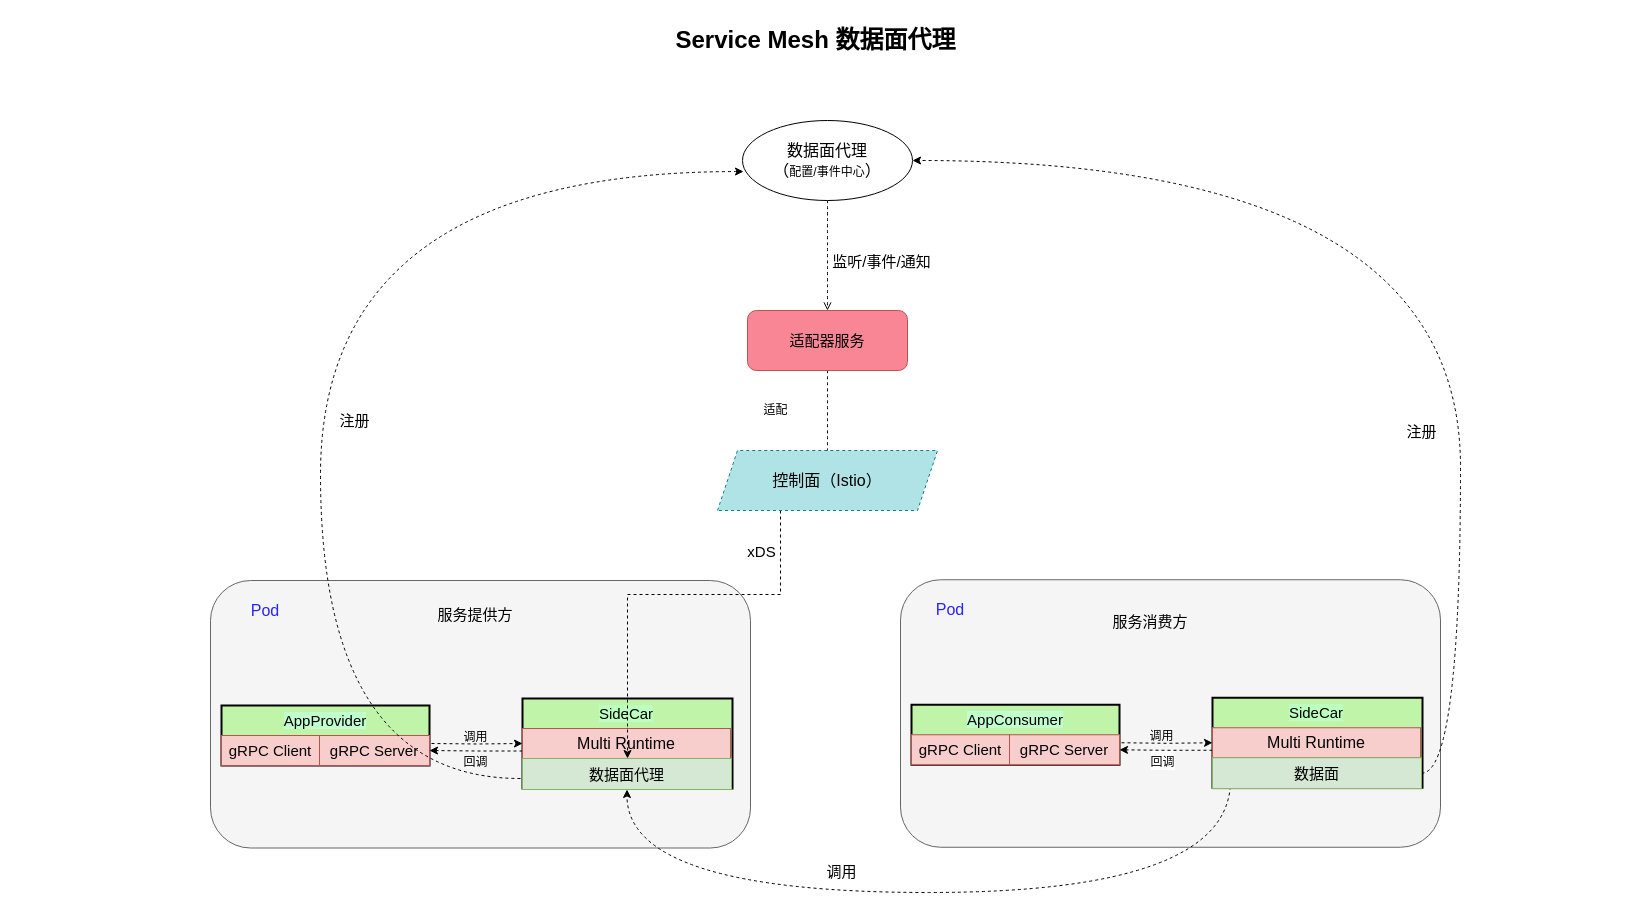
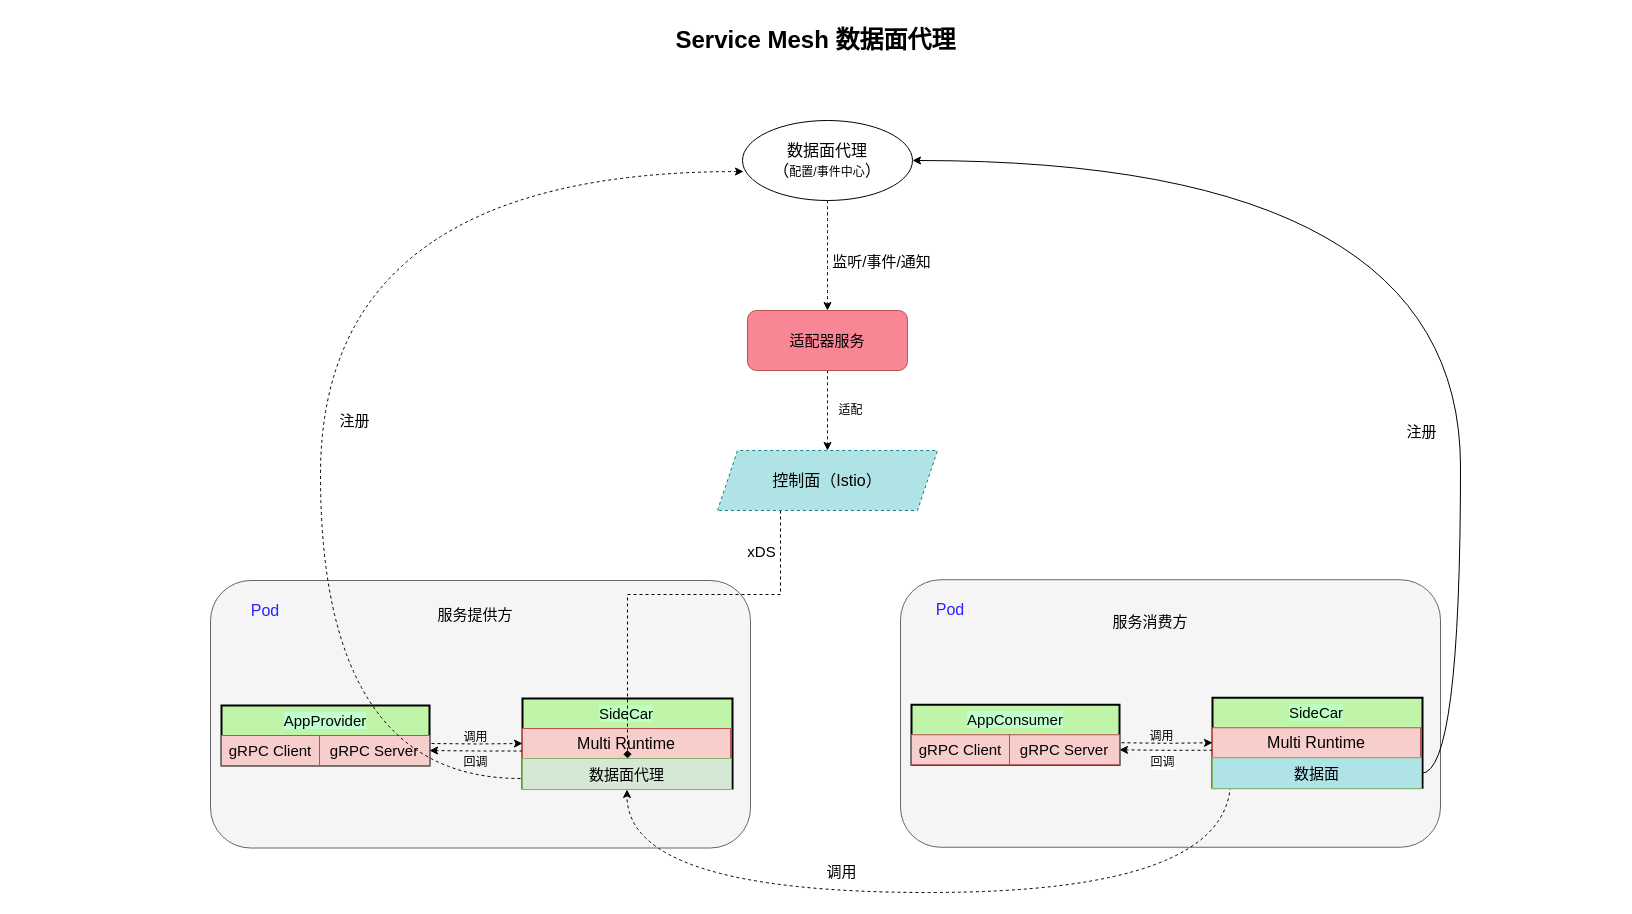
- <mxCell id="31" style="edgeStyle=orthogonalEdgeStyle;curved=1;rounded=0;orthogonalLoop=1;jettySize=auto;html=1;exitX=1;exitY=0.5;exitDx=0;exitDy=0;entryX=1;entryY=0.5;entryDx=0;entryDy=0;dashed=1;fontSize=15;" parent="1" source="35" target="18" edge="1"><mxGeometry relative="1" as="geometry"><Array as="points"><mxPoint x="1460" y="773" /><mxPoint x="1460" y="160" /></Array></mxGeometry></mxCell>
+ <mxCell id="31" style="edgeStyle=orthogonalEdgeStyle;curved=1;rounded=0;orthogonalLoop=1;jettySize=auto;html=1;exitX=1;exitY=0.5;exitDx=0;exitDy=0;entryX=1;entryY=0.5;entryDx=0;entryDy=0;dashed=0;fontSize=15;" parent="1" source="35" target="18" edge="1"><mxGeometry relative="1" as="geometry"><Array as="points"><mxPoint x="1460" y="773" /><mxPoint x="1460" y="160" /></Array></mxGeometry></mxCell>
- <mxCell id="16" style="edgeStyle=orthogonalEdgeStyle;curved=1;rounded=0;orthogonalLoop=1;jettySize=auto;html=1;exitX=0.5;exitY=1;exitDx=0;exitDy=0;dashed=1;fontSize=15;endArrow=open;" parent="1" source="18" target="42" edge="1"><mxGeometry relative="1" as="geometry" /></mxCell>
+ <mxCell id="16" style="edgeStyle=orthogonalEdgeStyle;curved=1;rounded=0;orthogonalLoop=1;jettySize=auto;html=1;exitX=0.5;exitY=1;exitDx=0;exitDy=0;dashed=1;fontSize=15;" parent="1" source="18" target="42" edge="1"><mxGeometry relative="1" as="geometry" /></mxCell>
- <mxCell id="47" value="适配" style="text;html=1;align=center;verticalAlign=middle;resizable=0;points=[];autosize=1;strokeColor=none;fillColor=none;" vertex="1" parent="1"><mxGeometry x="755" y="400" width="40" height="20" as="geometry" /></mxCell>
+ <mxCell id="47" value="适配" style="text;html=1;align=center;verticalAlign=middle;resizable=0;points=[];autosize=1;strokeColor=none;fillColor=none;" vertex="1" parent="1"><mxGeometry x="830" y="400" width="40" height="20" as="geometry" /></mxCell>
- <mxCell id="41" value="" style="edgeStyle=orthogonalEdgeStyle;curved=1;rounded=0;orthogonalLoop=1;jettySize=auto;html=1;exitX=0.5;exitY=1;exitDx=0;exitDy=0;entryX=0.5;entryY=0;entryDx=0;entryDy=0;dashed=1;fontSize=15;endArrow=none;" parent="1" source="42" target="40" edge="1"><mxGeometry y="23" relative="1" as="geometry"><mxPoint as="offset" /></mxGeometry></mxCell>
+ <mxCell id="41" value="" style="edgeStyle=orthogonalEdgeStyle;curved=1;rounded=0;orthogonalLoop=1;jettySize=auto;html=1;exitX=0.5;exitY=1;exitDx=0;exitDy=0;entryX=0.5;entryY=0;entryDx=0;entryDy=0;dashed=1;fontSize=15;" parent="1" source="42" target="40" edge="1"><mxGeometry y="23" relative="1" as="geometry"><mxPoint as="offset" /></mxGeometry></mxCell>
- <mxCell id="38" style="edgeStyle=orthogonalEdgeStyle;rounded=0;orthogonalLoop=1;jettySize=auto;html=1;dashed=1;fontSize=16;" parent="1" source="40" target="14" edge="1"><mxGeometry relative="1" as="geometry"><Array as="points"><mxPoint x="780" y="594" /><mxPoint x="627" y="594" /></Array></mxGeometry></mxCell>
+ <mxCell id="38" style="edgeStyle=orthogonalEdgeStyle;rounded=0;orthogonalLoop=1;jettySize=auto;html=1;dashed=1;fontSize=16;endArrow=diamond;" parent="1" source="40" target="14" edge="1"><mxGeometry relative="1" as="geometry"><Array as="points"><mxPoint x="780" y="594" /><mxPoint x="627" y="594" /></Array></mxGeometry></mxCell>
- <mxCell id="35" value="&lt;font style=&quot;font-size: 15px&quot;&gt;数据面&lt;br&gt;&lt;/font&gt;" style="rounded=0;whiteSpace=wrap;html=1;fontSize=16;fillColor=#d5e8d4;strokeColor=#82b366;" parent="1" vertex="1"><mxGeometry x="1212" y="757.25" width="209" height="31" as="geometry" /></mxCell>
+ <mxCell id="35" value="&lt;font style=&quot;font-size: 15px&quot;&gt;数据面&lt;br&gt;&lt;/font&gt;" style="rounded=0;whiteSpace=wrap;html=1;fontSize=16;fillColor=#b0e3e6;strokeColor=#82b366;" parent="1" vertex="1"><mxGeometry x="1212" y="757.25" width="209" height="31" as="geometry" /></mxCell>
